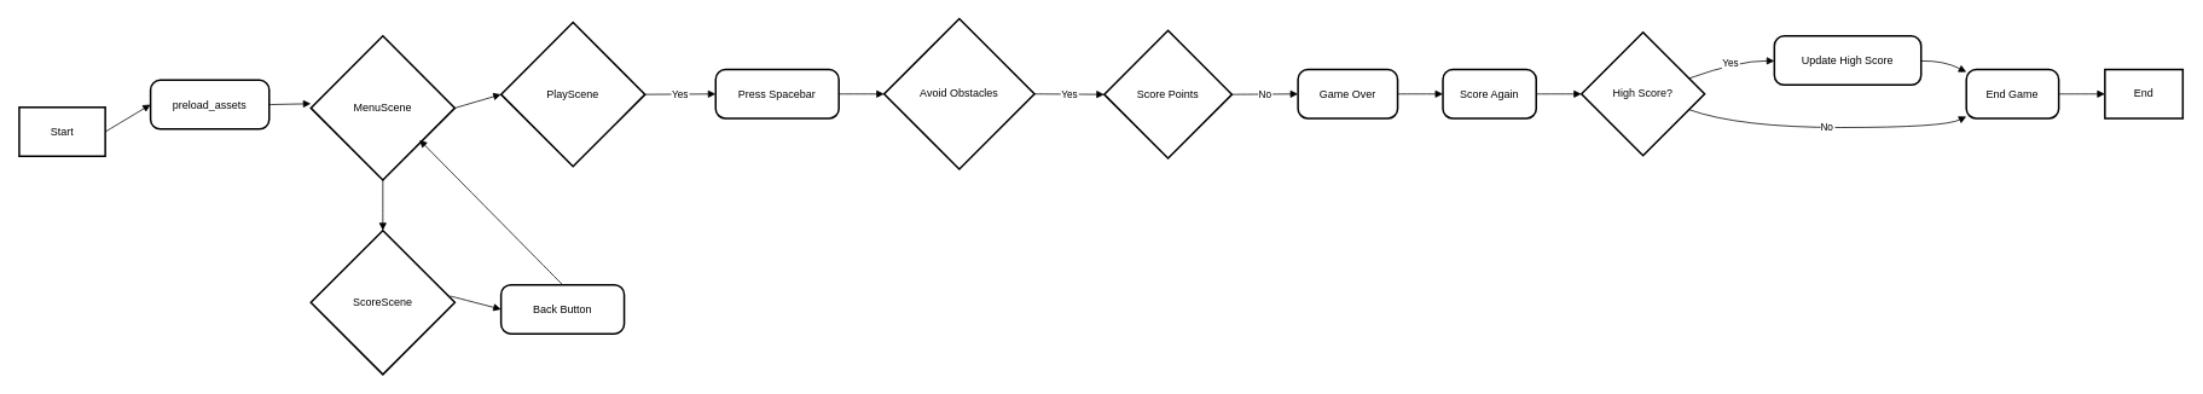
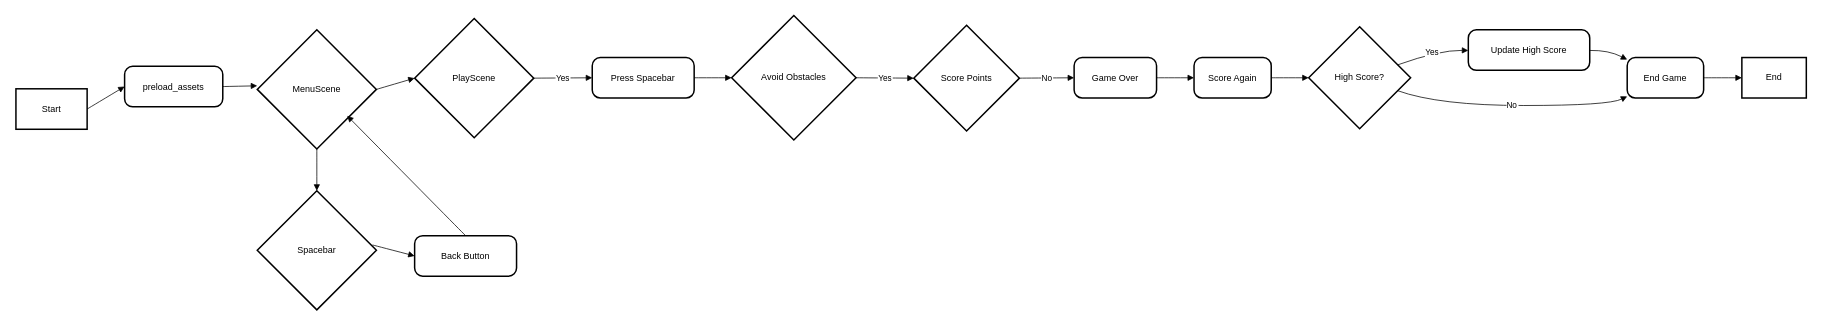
- <mxCell id="29" value="ScoreScene" style="rhombus;strokeWidth=2;whiteSpace=wrap;" vertex="1" parent="1"><mxGeometry x="342" y="254" width="159" height="159" as="geometry" /></mxCell>
+ <mxCell id="29" value="Spacebar" style="rhombus;strokeWidth=2;whiteSpace=wrap;" vertex="1" parent="1"><mxGeometry x="342" y="254" width="159" height="159" as="geometry" /></mxCell>
